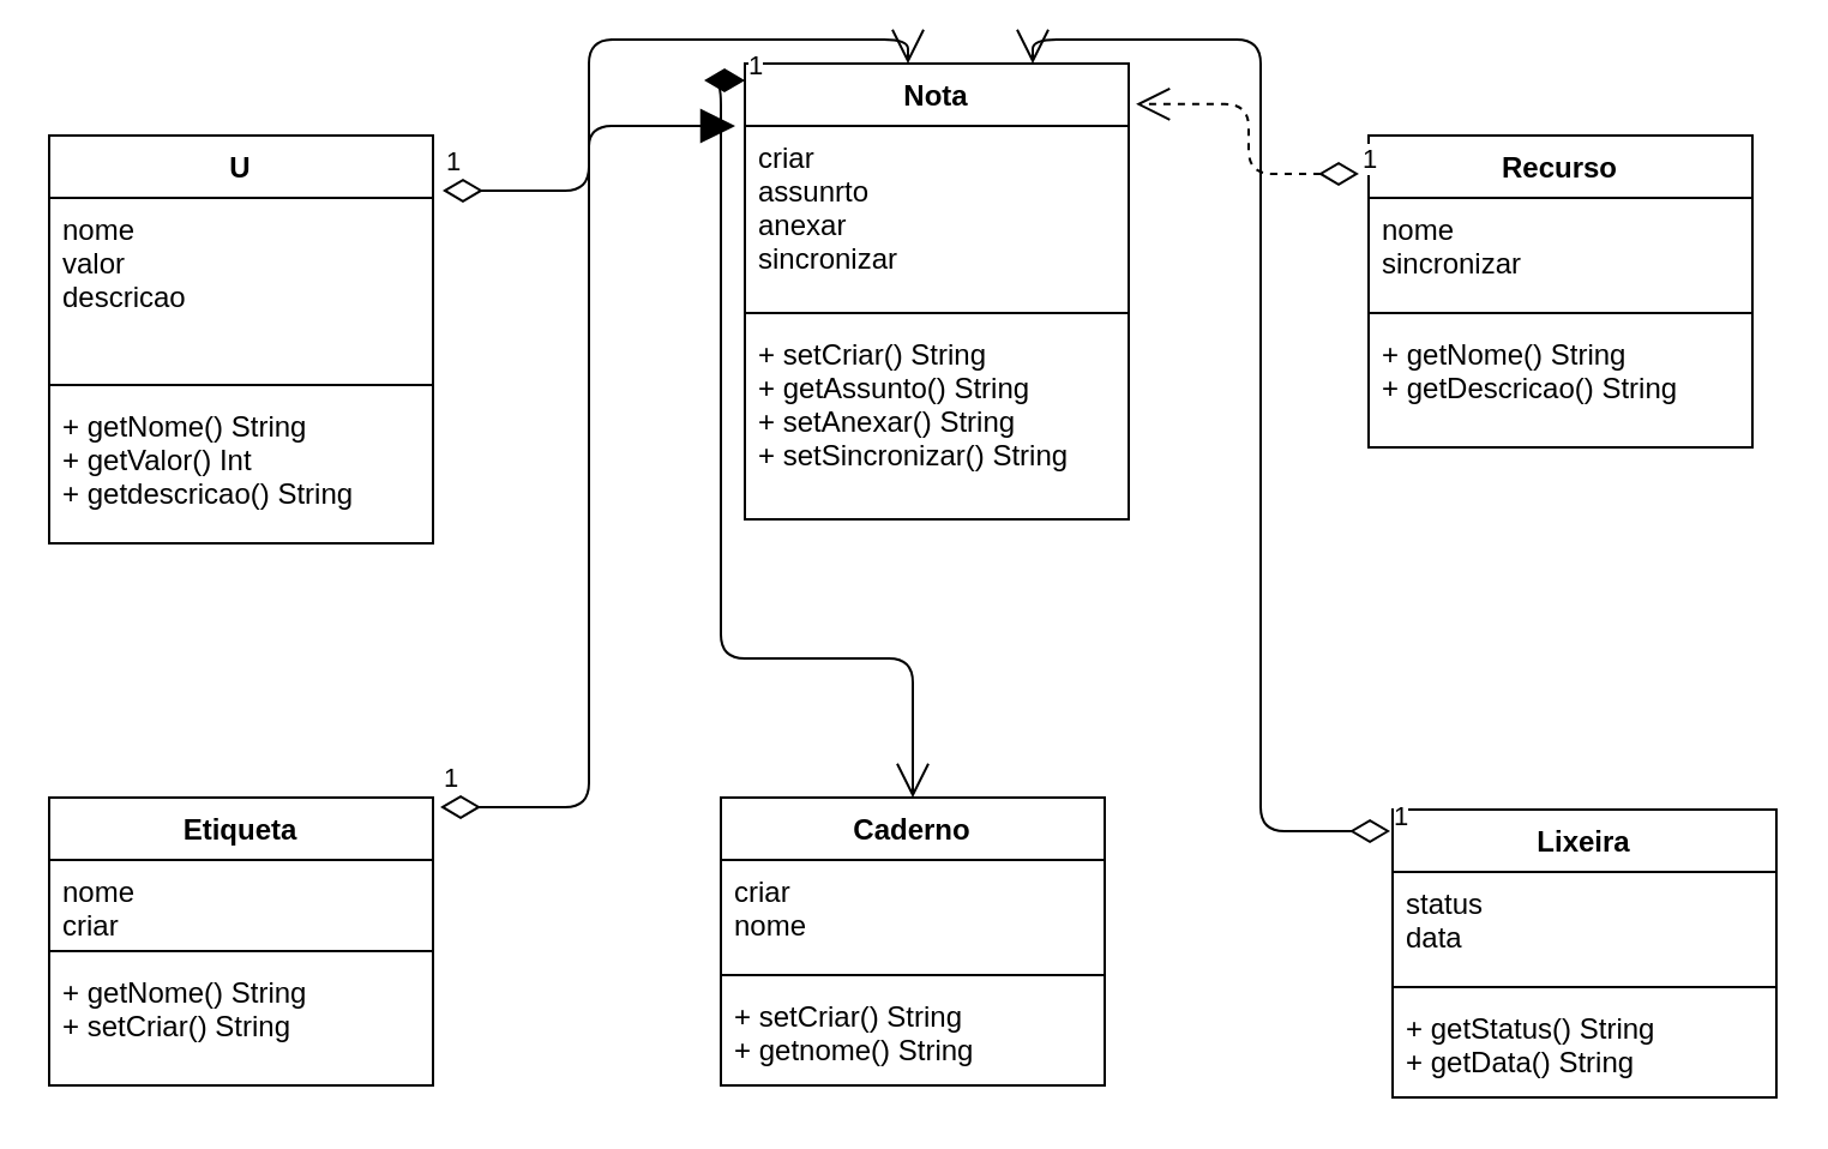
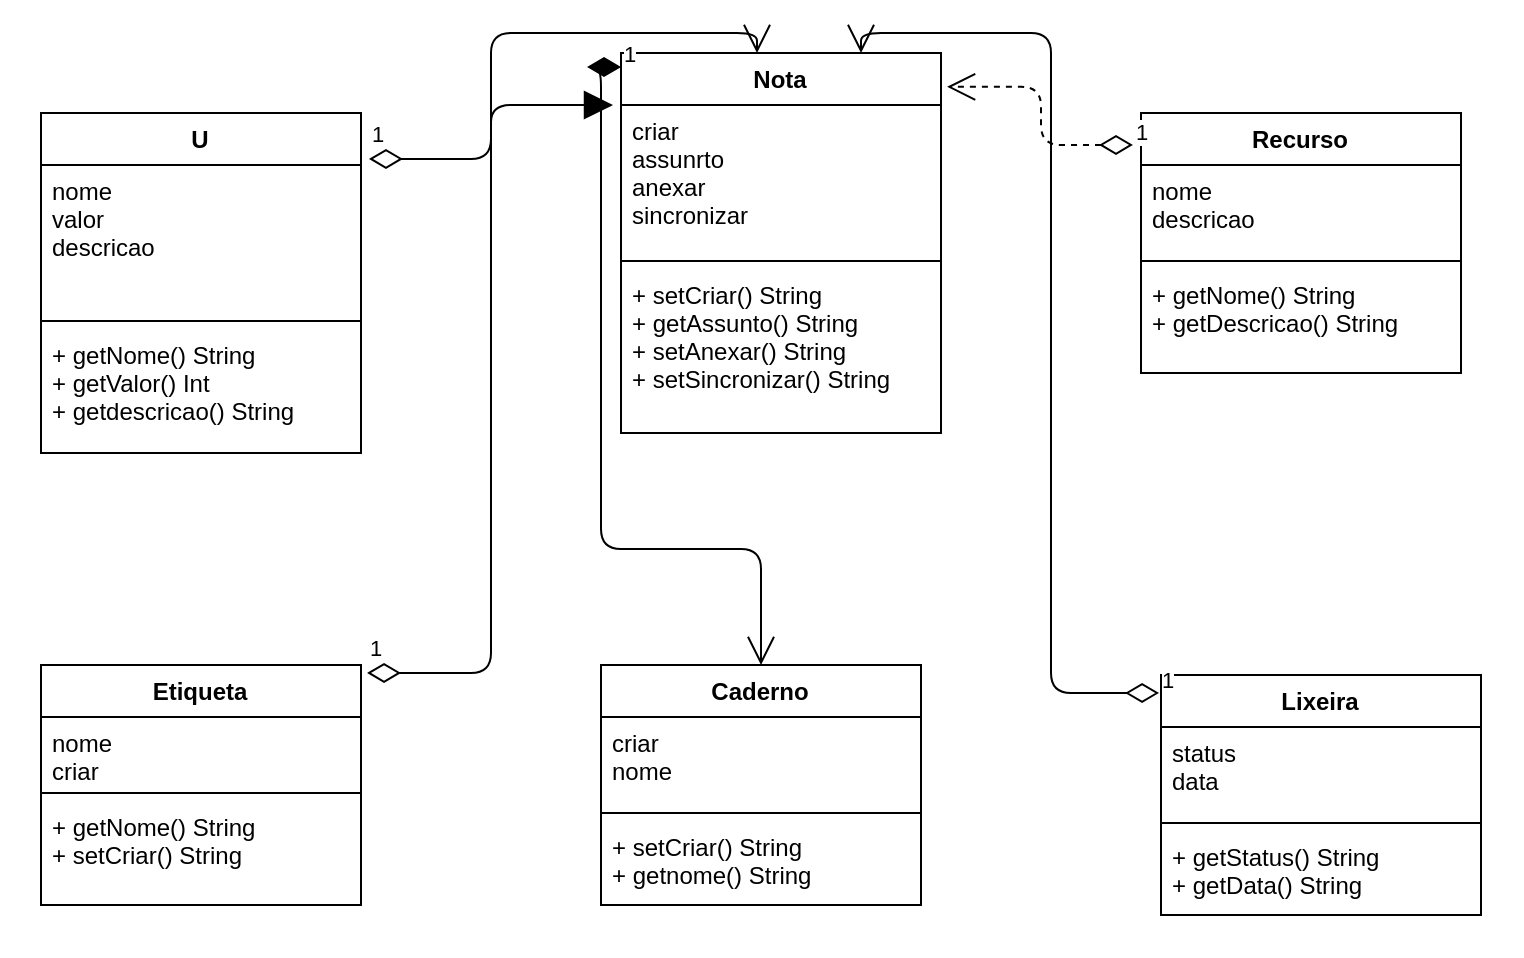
- <mxCell id="11" value="nome&#10;sincronizar&#10;" style="text;strokeColor=none;fillColor=none;align=left;verticalAlign=top;spacingLeft=4;spacingRight=4;overflow=hidden;rotatable=0;points=[[0,0.5],[1,0.5]];portConstraint=eastwest;" vertex="1" parent="10"><mxGeometry y="26" width="160" height="44" as="geometry" /></mxCell>
+ <mxCell id="11" value="nome&#10;descricao&#10;" style="text;strokeColor=none;fillColor=none;align=left;verticalAlign=top;spacingLeft=4;spacingRight=4;overflow=hidden;rotatable=0;points=[[0,0.5],[1,0.5]];portConstraint=eastwest;" vertex="1" parent="10"><mxGeometry y="26" width="160" height="44" as="geometry" /></mxCell>
